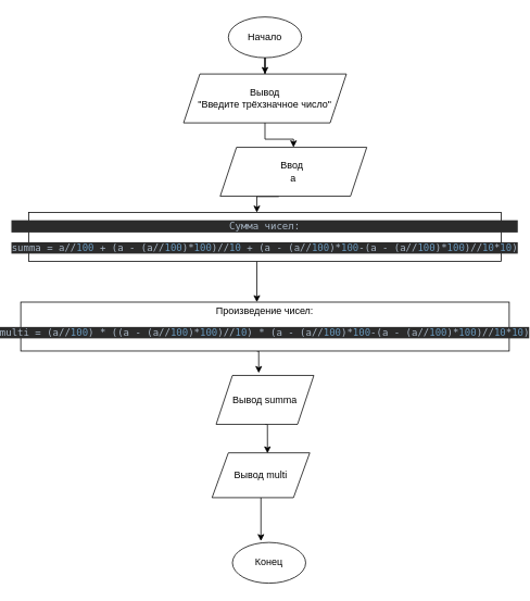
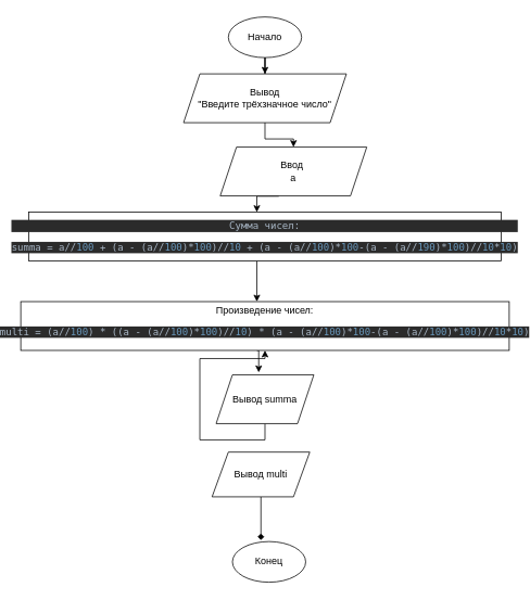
- <mxCell id="15" value="&lt;pre style=&quot;background-color: rgb(43 , 43 , 43) ; color: rgb(169 , 183 , 198) ; font-family: &amp;#34;jetbrains mono&amp;#34; , monospace&quot;&gt;Сумма чисел:&lt;/pre&gt;&lt;pre style=&quot;background-color: rgb(43 , 43 , 43) ; color: rgb(169 , 183 , 198) ; font-family: &amp;#34;jetbrains mono&amp;#34; , monospace&quot;&gt;&lt;pre style=&quot;font-family: &amp;#34;jetbrains mono&amp;#34; , monospace&quot;&gt;summa = a//&lt;span style=&quot;color: rgb(104 , 151 , 187)&quot;&gt;100 &lt;/span&gt;+ (a - (a//&lt;span style=&quot;color: rgb(104 , 151 , 187)&quot;&gt;100&lt;/span&gt;)*&lt;span style=&quot;color: rgb(104 , 151 , 187)&quot;&gt;100&lt;/span&gt;)//&lt;span style=&quot;color: rgb(104 , 151 , 187)&quot;&gt;10 &lt;/span&gt;+ (a - (a//&lt;span style=&quot;color: rgb(104 , 151 , 187)&quot;&gt;100&lt;/span&gt;)*&lt;span style=&quot;color: rgb(104 , 151 , 187)&quot;&gt;100&lt;/span&gt;-(a - (a//&lt;span style=&quot;color: rgb(104 , 151 , 187)&quot;&gt;100&lt;/span&gt;)*&lt;span style=&quot;color: rgb(104 , 151 , 187)&quot;&gt;100&lt;/span&gt;)//&lt;span style=&quot;color: rgb(104 , 151 , 187)&quot;&gt;10&lt;/span&gt;*&lt;span style=&quot;color: rgb(104 , 151 , 187)&quot;&gt;10&lt;/span&gt;)&lt;/pre&gt;&lt;/pre&gt;" style="rounded=0;whiteSpace=wrap;html=1;" parent="1" vertex="1"><mxGeometry x="30" y="260" width="580" height="60" as="geometry" /></mxCell>
+ <mxCell id="15" value="&lt;pre style=&quot;background-color: rgb(43 , 43 , 43) ; color: rgb(169 , 183 , 198) ; font-family: &amp;#34;jetbrains mono&amp;#34; , monospace&quot;&gt;Сумма чисел:&lt;/pre&gt;&lt;pre style=&quot;background-color: rgb(43 , 43 , 43) ; color: rgb(169 , 183 , 198) ; font-family: &amp;#34;jetbrains mono&amp;#34; , monospace&quot;&gt;&lt;pre style=&quot;font-family: &amp;#34;jetbrains mono&amp;#34; , monospace&quot;&gt;summa = a//&lt;span style=&quot;color: rgb(104 , 151 , 187)&quot;&gt;100 &lt;/span&gt;+ (a - (a//&lt;span style=&quot;color: rgb(104 , 151 , 187)&quot;&gt;100&lt;/span&gt;)*&lt;span style=&quot;color: rgb(104 , 151 , 187)&quot;&gt;100&lt;/span&gt;)//&lt;span style=&quot;color: rgb(104 , 151 , 187)&quot;&gt;10 &lt;/span&gt;+ (a - (a//&lt;span style=&quot;color: rgb(104 , 151 , 187)&quot;&gt;100&lt;/span&gt;)*&lt;span style=&quot;color: rgb(104 , 151 , 187)&quot;&gt;100&lt;/span&gt;-(a - (a//&lt;span style=&quot;color: rgb(104 , 151 , 187)&quot;&gt;190&lt;/span&gt;)*&lt;span style=&quot;color: rgb(104 , 151 , 187)&quot;&gt;100&lt;/span&gt;)//&lt;span style=&quot;color: rgb(104 , 151 , 187)&quot;&gt;10&lt;/span&gt;*&lt;span style=&quot;color: rgb(104 , 151 , 187)&quot;&gt;10&lt;/span&gt;)&lt;/pre&gt;&lt;/pre&gt;" style="rounded=0;whiteSpace=wrap;html=1;" parent="1" vertex="1"><mxGeometry x="30" y="260" width="580" height="60" as="geometry" /></mxCell>
- <mxCell id="11" style="edgeStyle=orthogonalEdgeStyle;rounded=0;orthogonalLoop=1;jettySize=auto;html=1;exitX=0.5;exitY=1;exitDx=0;exitDy=0;entryX=0.567;entryY=0.011;entryDx=0;entryDy=0;entryPerimeter=0;" parent="1" source="12" target="14" edge="1"><mxGeometry relative="1" as="geometry" /></mxCell>
+ <mxCell id="11" style="edgeStyle=orthogonalEdgeStyle;rounded=0;orthogonalLoop=1;jettySize=auto;html=1;exitX=0.5;exitY=1;exitDx=0;exitDy=0;" parent="1" source="12" target="16" edge="1"><mxGeometry relative="1" as="geometry" /></mxCell>
- <mxCell id="13" style="edgeStyle=orthogonalEdgeStyle;rounded=0;orthogonalLoop=1;jettySize=auto;html=1;entryX=0.389;entryY=-0.033;entryDx=0;entryDy=0;entryPerimeter=0;" parent="1" source="14" target="2" edge="1"><mxGeometry relative="1" as="geometry" /></mxCell>
+ <mxCell id="13" style="edgeStyle=orthogonalEdgeStyle;rounded=0;orthogonalLoop=1;jettySize=auto;html=1;entryX=0.389;entryY=-0.033;entryDx=0;entryDy=0;entryPerimeter=0;endArrow=diamond;" parent="1" source="14" target="2" edge="1"><mxGeometry relative="1" as="geometry" /></mxCell>
